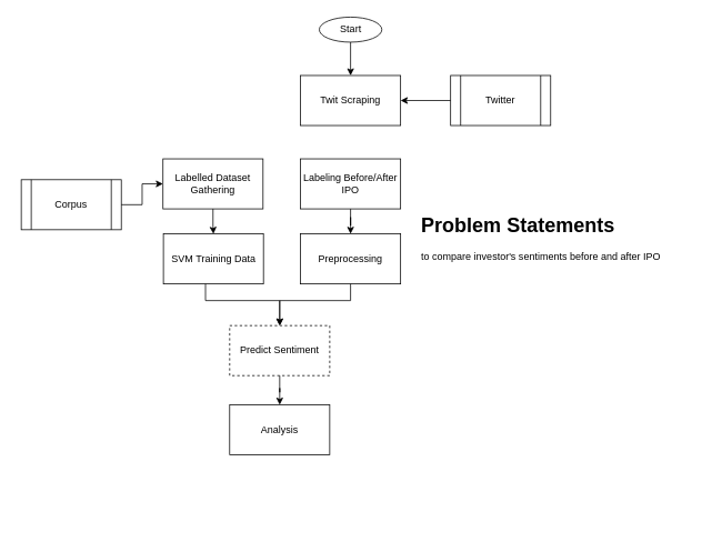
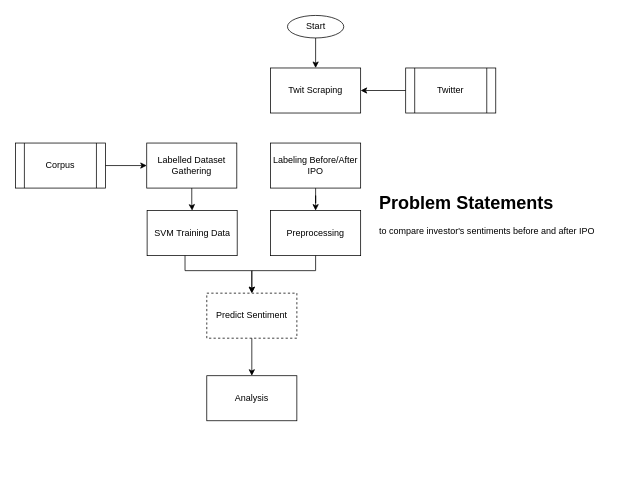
- <mxCell id="4" value="Corpus" style="shape=process;whiteSpace=wrap;html=1;backgroundOutline=1;" vertex="1" parent="2"><mxGeometry x="5" y="195" width="120" height="60" as="geometry" /></mxCell>
+ <mxCell id="4" value="Corpus" style="shape=process;whiteSpace=wrap;html=1;backgroundOutline=1;" vertex="1" parent="2"><mxGeometry y="170" width="120" height="60" as="geometry" /></mxCell>
- <mxCell id="19" value="Analysis" style="rounded=0;whiteSpace=wrap;html=1;" vertex="1" parent="2"><mxGeometry x="255" y="465" width="120" height="60" as="geometry" /></mxCell>
+ <mxCell id="19" value="Analysis" style="rounded=0;whiteSpace=wrap;html=1;" vertex="1" parent="2"><mxGeometry x="255" y="480" width="120" height="60" as="geometry" /></mxCell>
